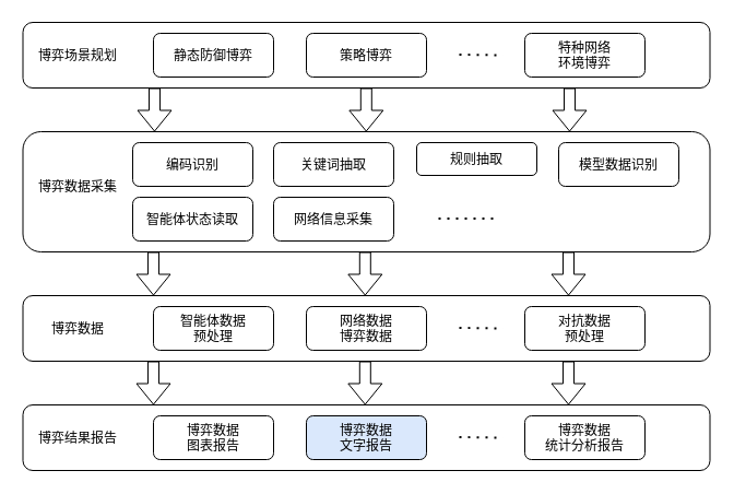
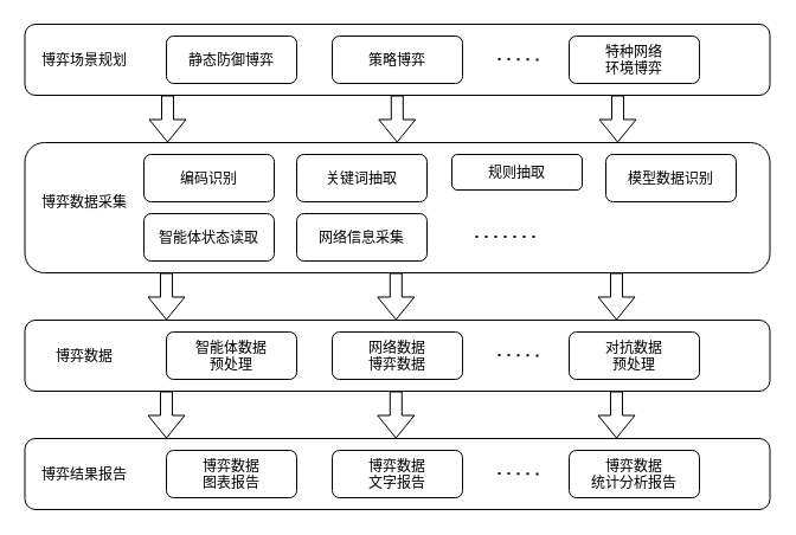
- <mxCell id="4" value="博弈数据&#10;文字报告" style="rounded=1;fillColor=#dae8fc;" parent="1" vertex="1"><mxGeometry x="280" y="380" width="110" height="40" as="geometry" /></mxCell>
+ <mxCell id="4" value="博弈数据&#10;文字报告" style="rounded=1;" parent="1" vertex="1"><mxGeometry x="280" y="380" width="110" height="40" as="geometry" /></mxCell>
